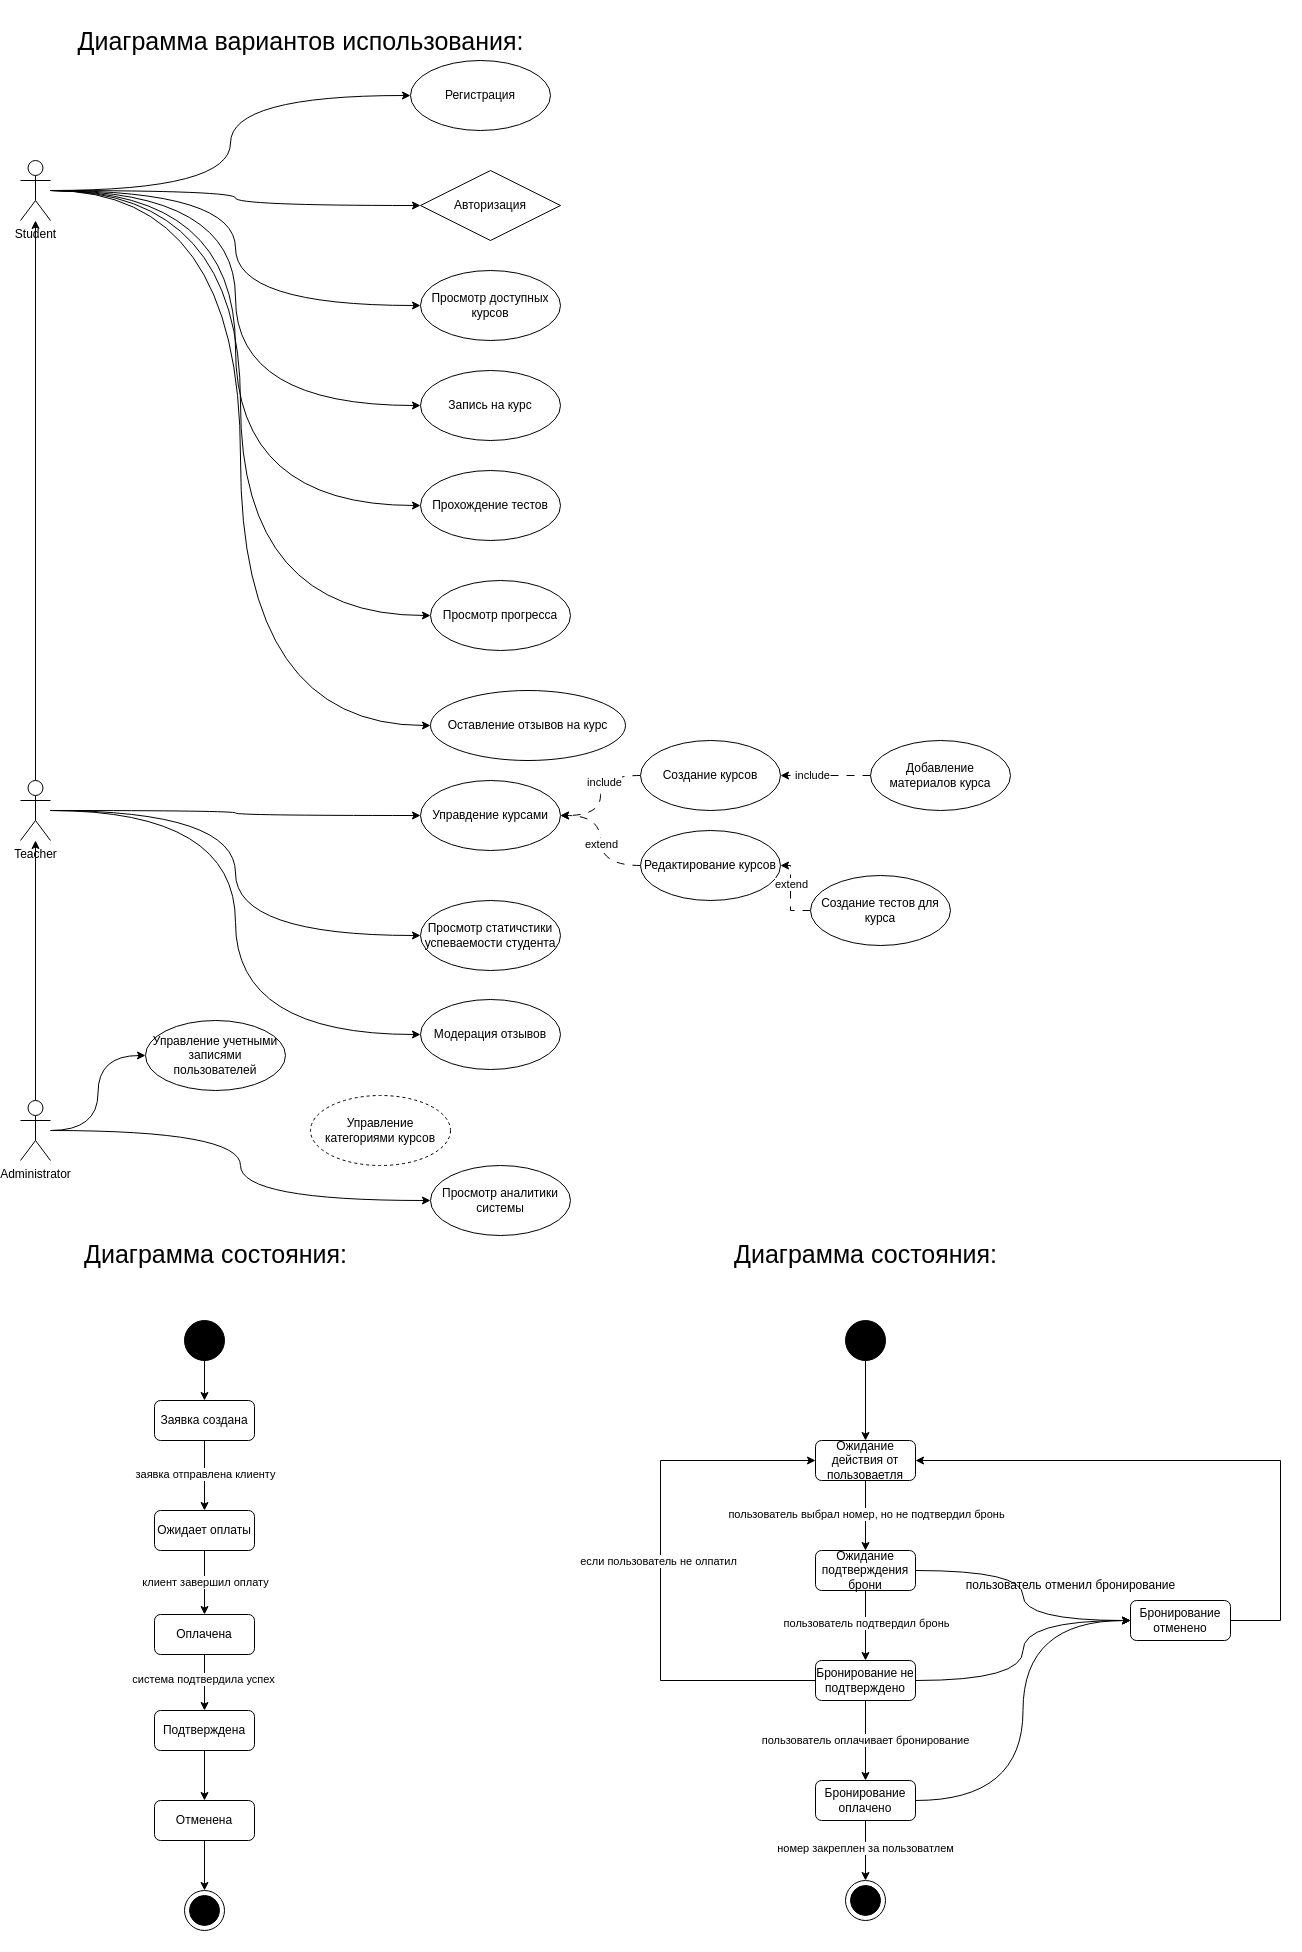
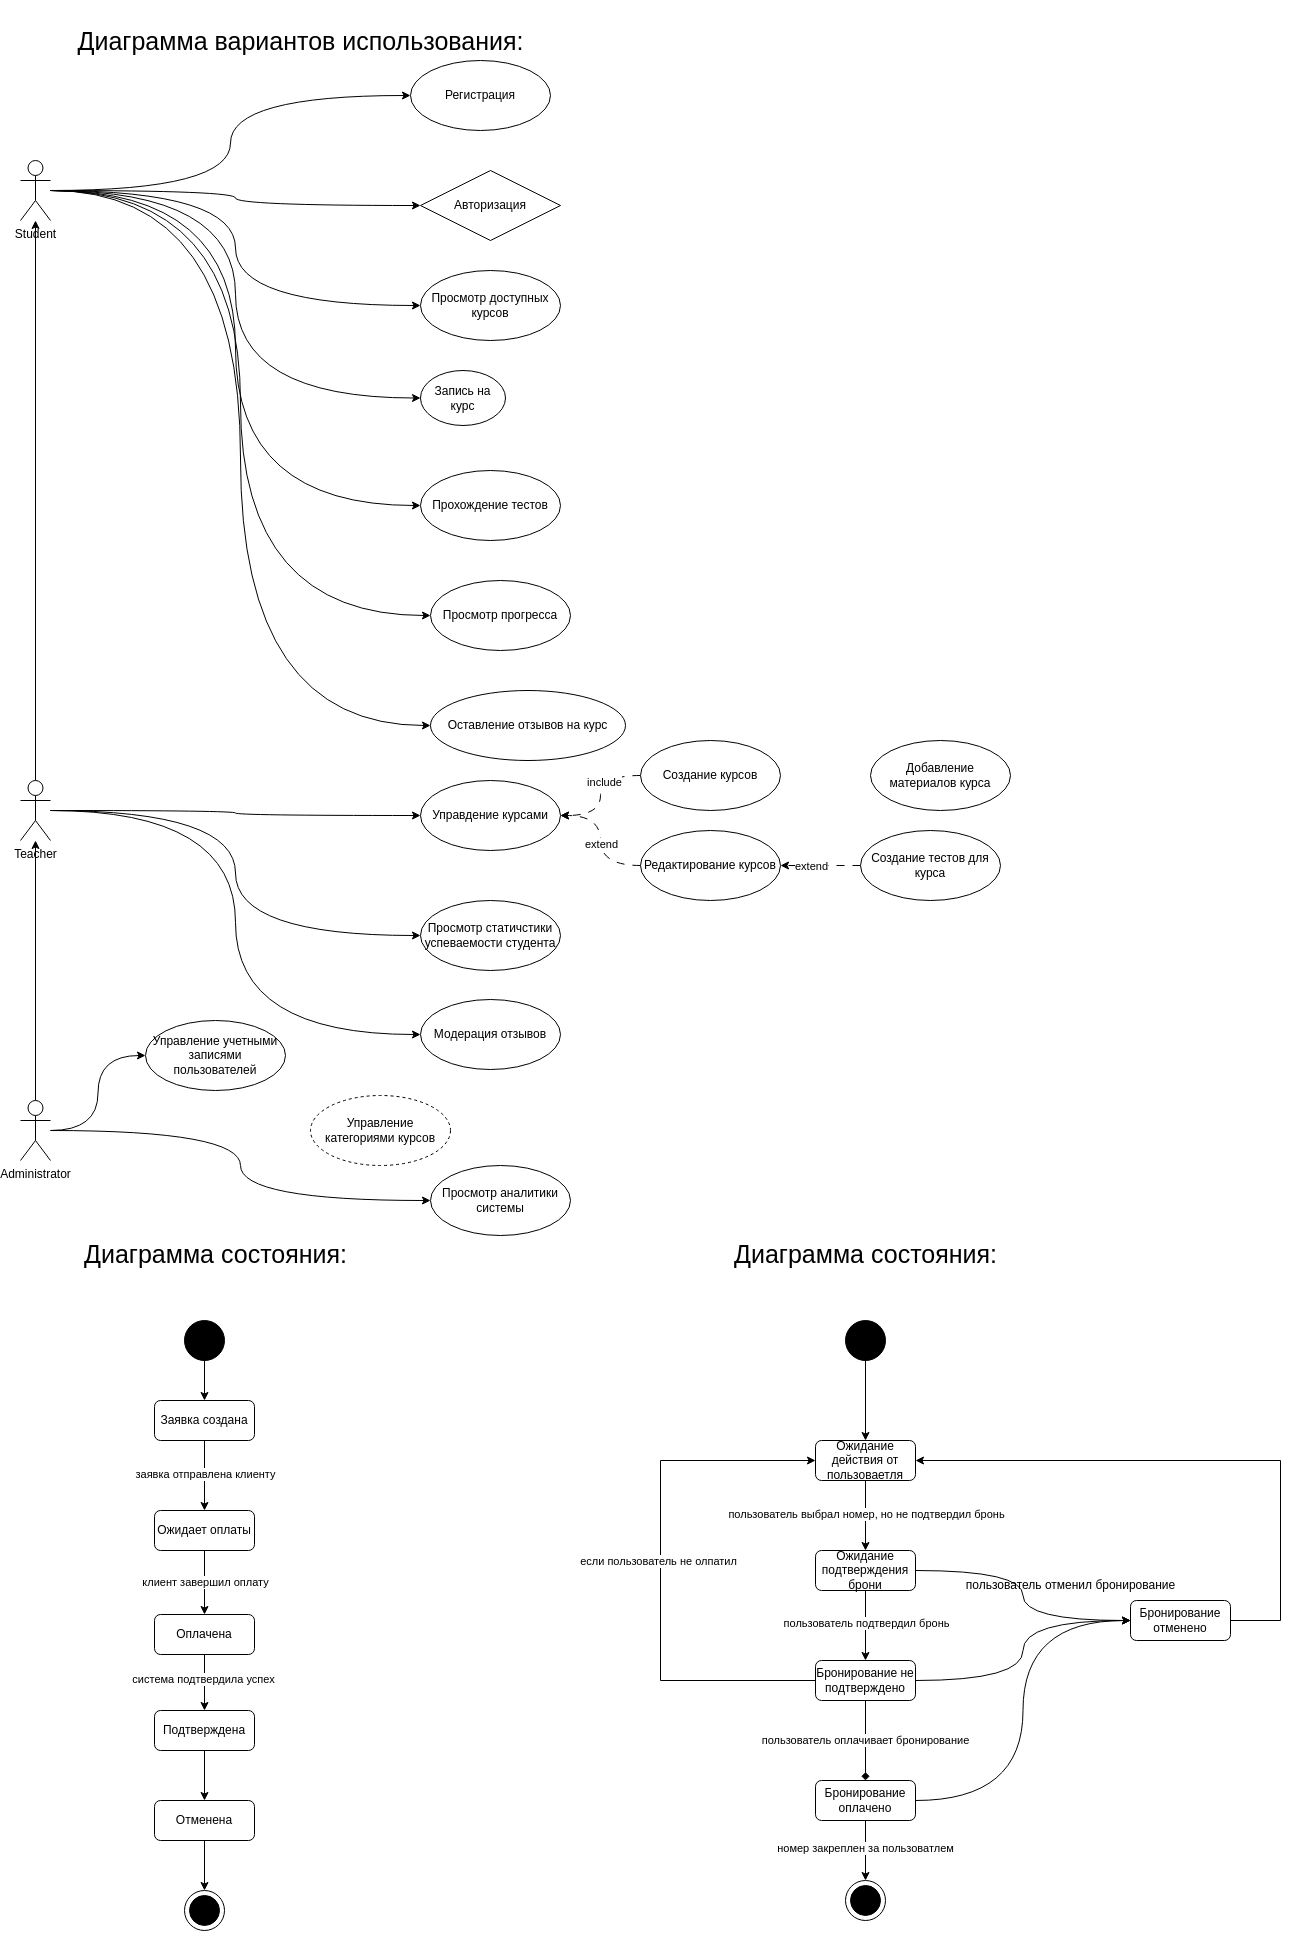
- <mxCell id="64" value="Запись на курс" style="ellipse;whiteSpace=wrap;html=1;" vertex="1" parent="1"><mxGeometry x="420" y="370" width="140" height="70" as="geometry" /></mxCell>
+ <mxCell id="64" value="Запись на курс" style="ellipse;whiteSpace=wrap;html=1;" vertex="1" parent="1"><mxGeometry x="420" y="370" width="85" height="55" as="geometry" /></mxCell>
- <mxCell id="75" style="edgeStyle=orthogonalEdgeStyle;rounded=0;orthogonalLoop=1;jettySize=auto;html=1;entryX=1;entryY=0.5;entryDx=0;entryDy=0;dashed=1;dashPattern=8 8;" edge="1" parent="1" source="77" target="71"><mxGeometry relative="1" as="geometry" /></mxCell>
- <mxCell id="76" value="include" style="edgeLabel;html=1;align=center;verticalAlign=middle;resizable=0;points=[];" vertex="1" connectable="0" parent="75"><mxGeometry x="0.311" y="-1" relative="1" as="geometry"><mxPoint as="offset" /></mxGeometry></mxCell>
- <mxCell id="80" value="Создание тестов для курса" style="ellipse;whiteSpace=wrap;html=1;" vertex="1" parent="1"><mxGeometry x="810" y="875" width="140" height="70" as="geometry" /></mxCell>
+ <mxCell id="80" value="Создание тестов для курса" style="ellipse;whiteSpace=wrap;html=1;" vertex="1" parent="1"><mxGeometry x="860" y="830" width="140" height="70" as="geometry" /></mxCell>
- <mxCell id="31" value="пользователь оплачивает бронирование" style="edgeStyle=orthogonalEdgeStyle;rounded=0;orthogonalLoop=1;jettySize=auto;html=1;entryX=0.5;entryY=0;entryDx=0;entryDy=0;" parent="1" source="36" target="40" edge="1"><mxGeometry relative="1" as="geometry" /></mxCell>
+ <mxCell id="31" value="пользователь оплачивает бронирование" style="edgeStyle=orthogonalEdgeStyle;rounded=0;orthogonalLoop=1;jettySize=auto;html=1;entryX=0.5;entryY=0;entryDx=0;entryDy=0;endArrow=diamond;" parent="1" source="36" target="40" edge="1"><mxGeometry relative="1" as="geometry" /></mxCell>
